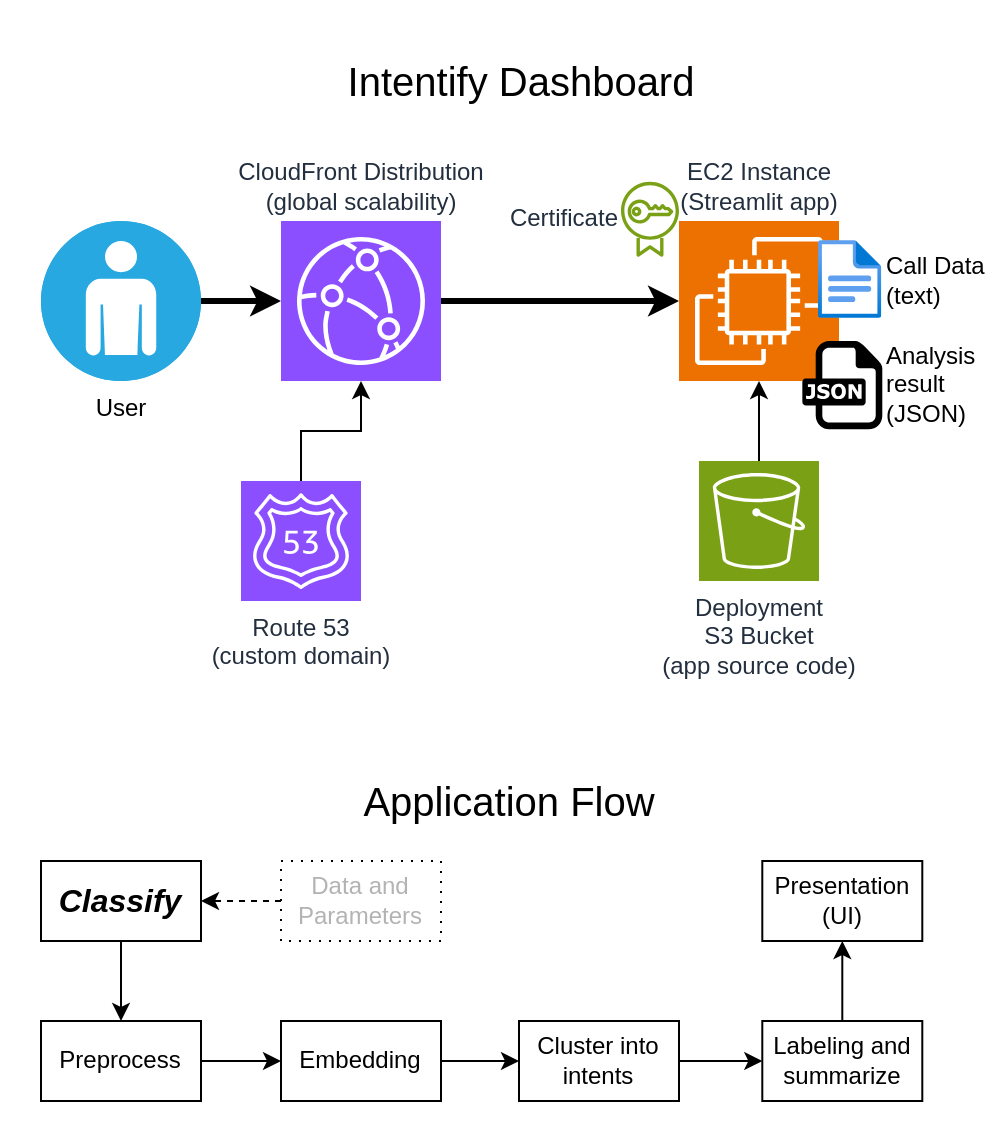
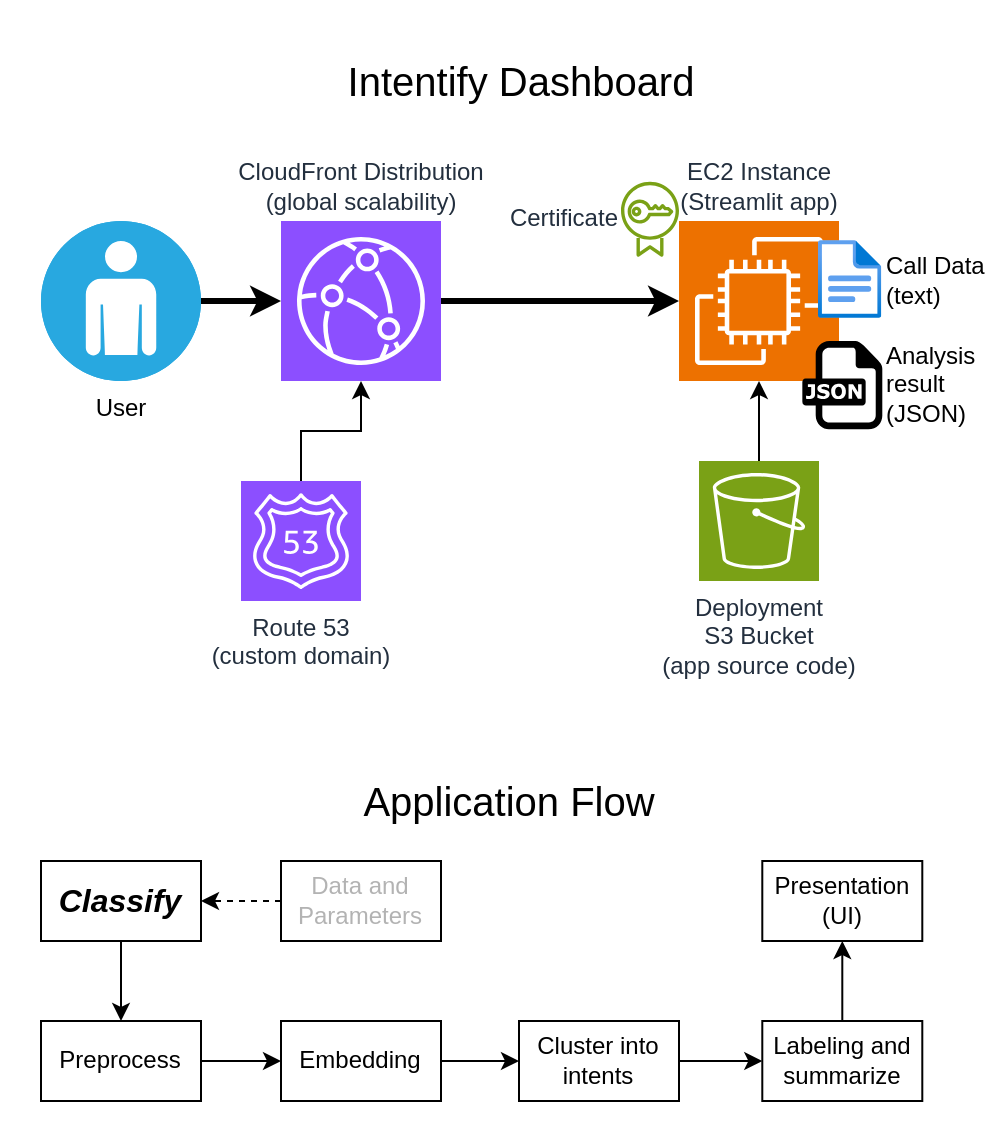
- <mxCell id="28" value="Data and&lt;div&gt;Parameters&lt;/div&gt;" style="rounded=0;whiteSpace=wrap;html=1;dashed=1;dashPattern=1 4;fontColor=#B3B3B3;" vertex="1" parent="1"><mxGeometry x="140" y="430" width="80" height="40" as="geometry" /></mxCell>
+ <mxCell id="28" value="Data and&lt;div&gt;Parameters&lt;/div&gt;" style="rounded=0;whiteSpace=wrap;html=1;dashed=0;dashPattern=1 4;fontColor=#B3B3B3;" vertex="1" parent="1"><mxGeometry x="140" y="430" width="80" height="40" as="geometry" /></mxCell>
